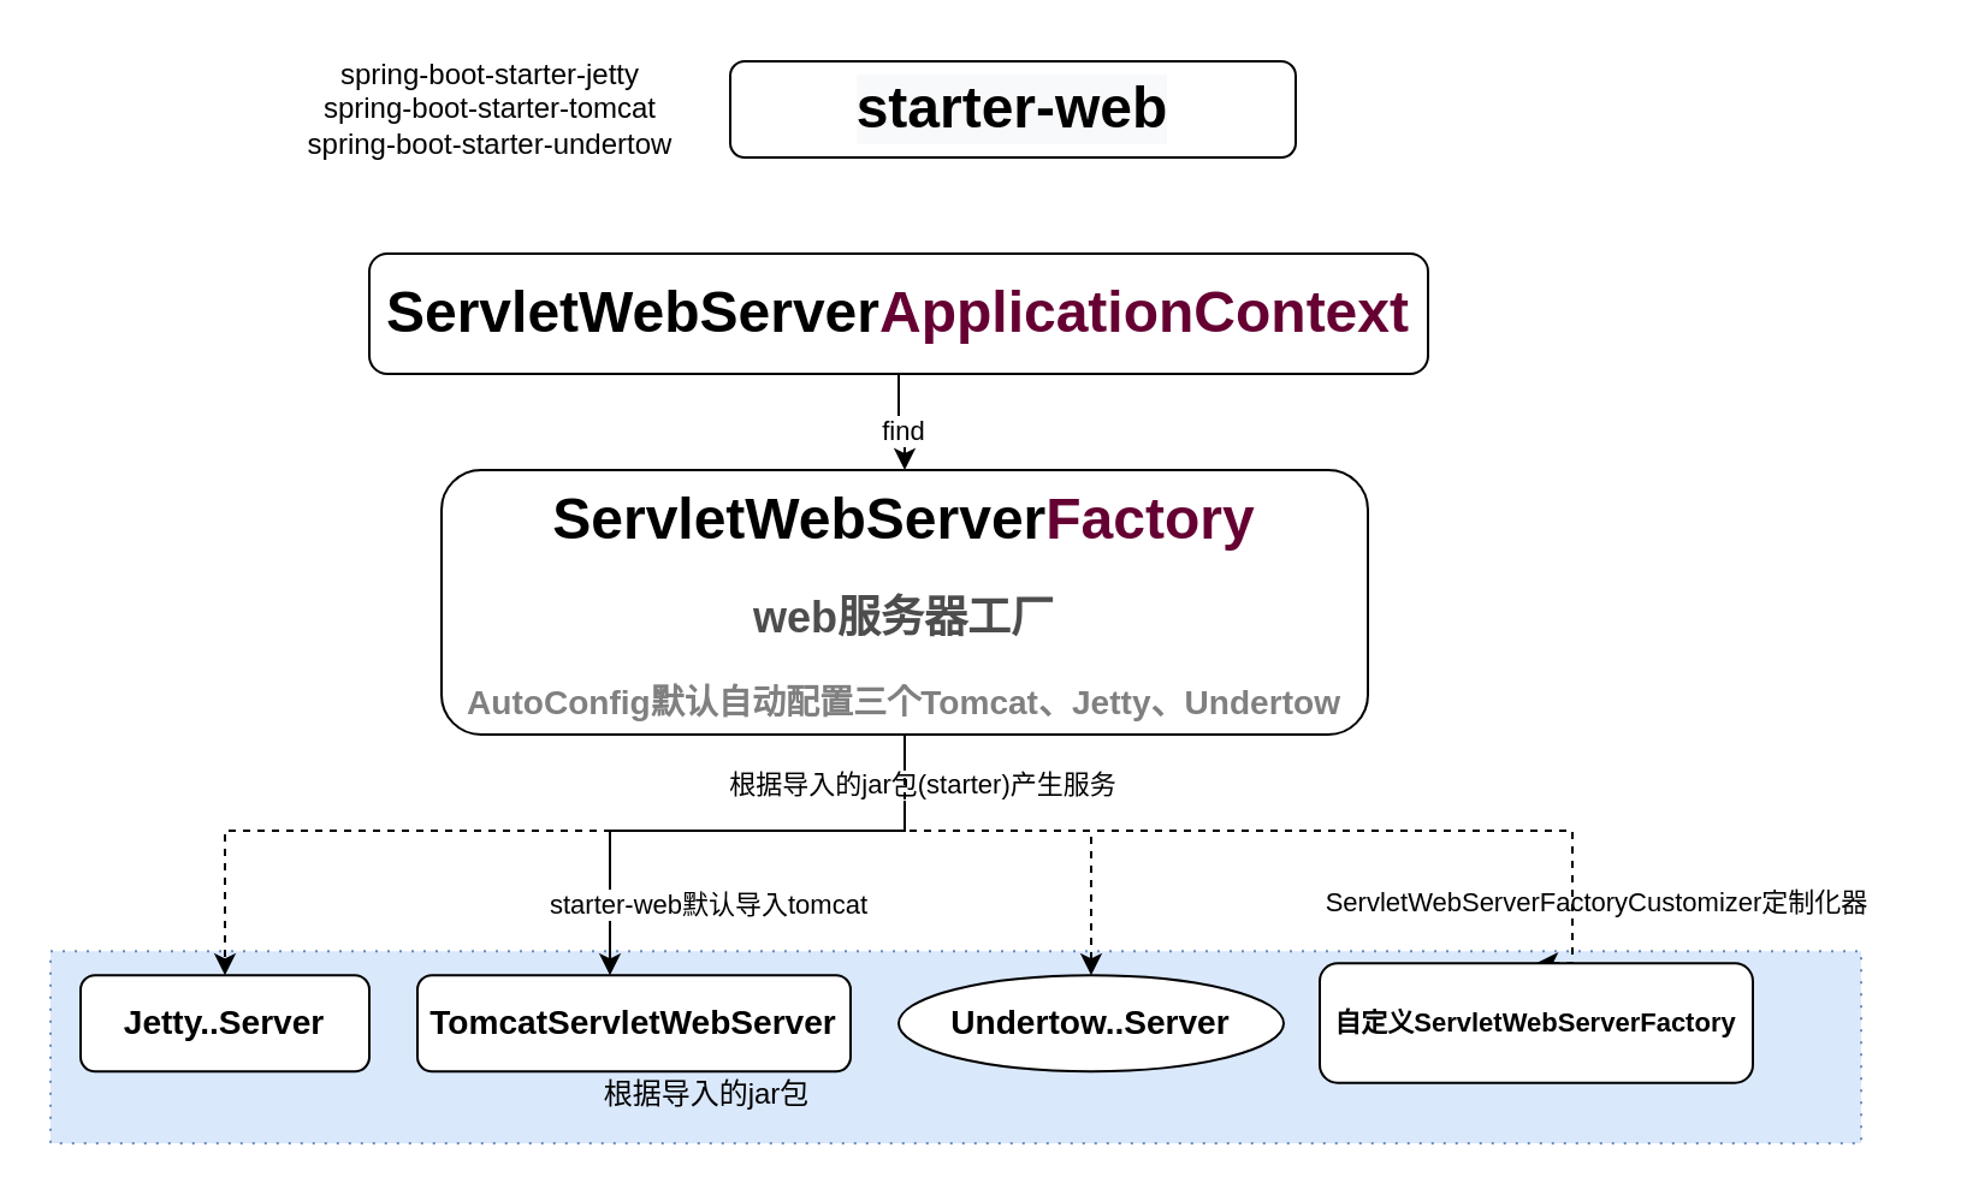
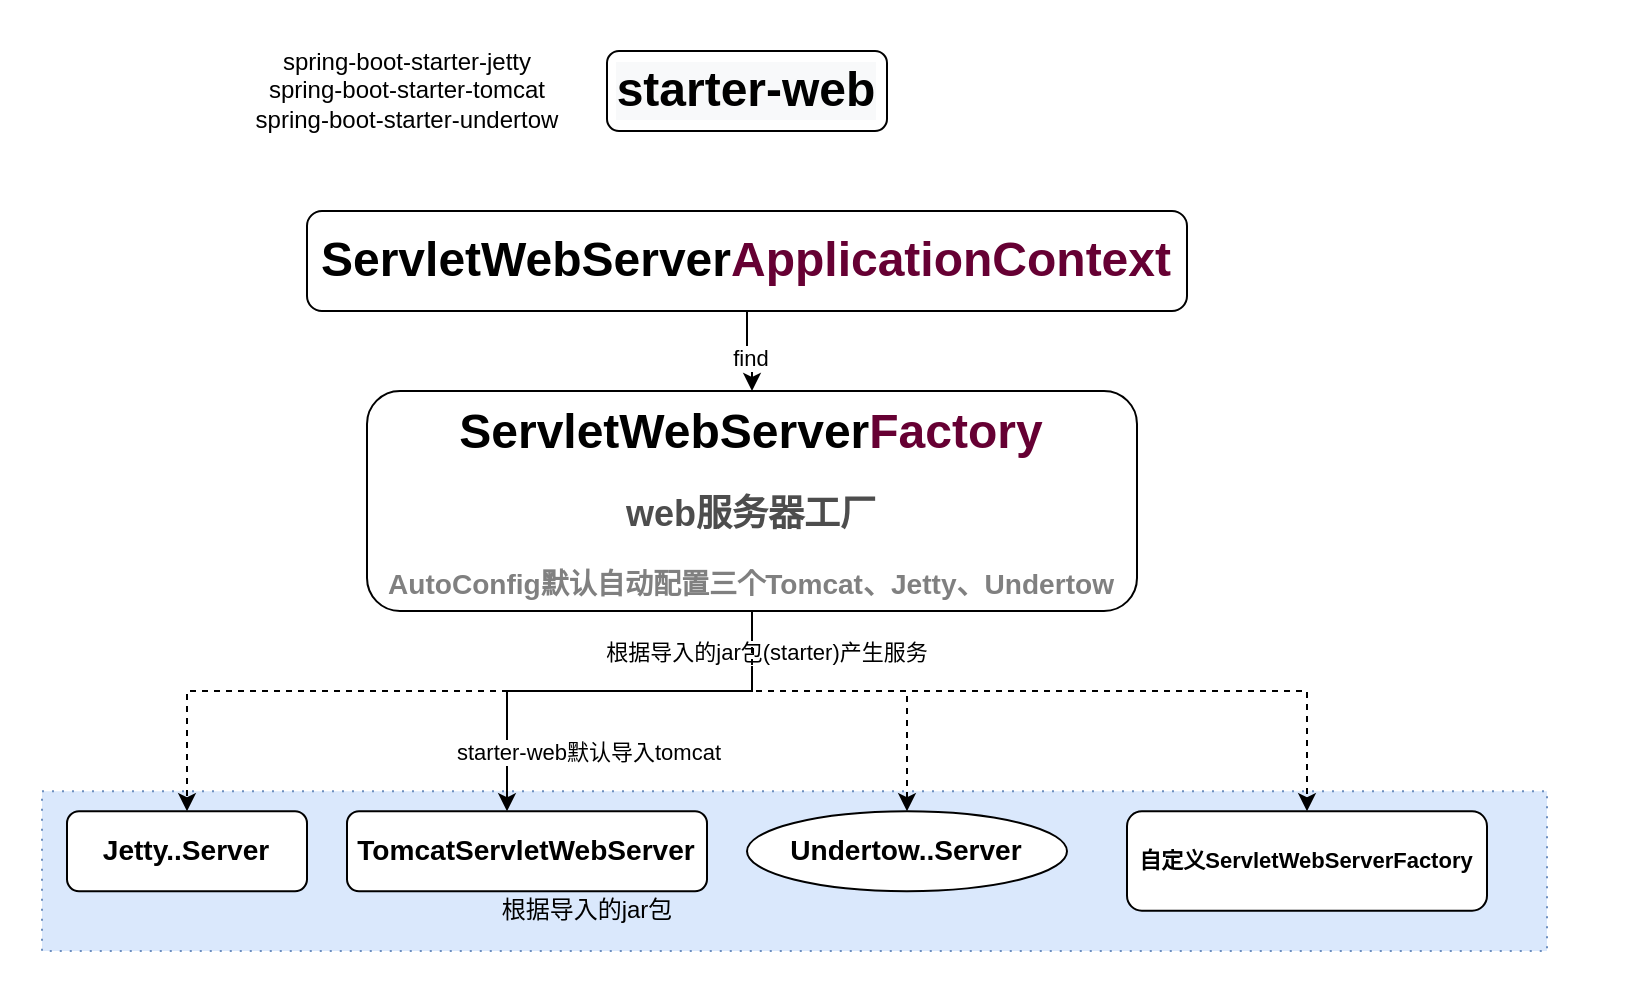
- <mxCell id="6" value="&lt;h1 style=&quot;color: rgb(0 , 0 , 0) ; font-family: &amp;#34;helvetica&amp;#34; ; font-style: normal ; letter-spacing: normal ; text-align: center ; text-indent: 0px ; text-transform: none ; word-spacing: 0px ; background-color: rgb(248 , 249 , 250)&quot;&gt;starter-web&lt;/h1&gt;" style="whiteSpace=wrap;html=1;rounded=1;" vertex="1" parent="1"><mxGeometry x="303" y="25" width="235" height="40" as="geometry" /></mxCell>
+ <mxCell id="6" value="&lt;h1 style=&quot;color: rgb(0 , 0 , 0) ; font-family: &amp;#34;helvetica&amp;#34; ; font-style: normal ; letter-spacing: normal ; text-align: center ; text-indent: 0px ; text-transform: none ; word-spacing: 0px ; background-color: rgb(248 , 249 , 250)&quot;&gt;starter-web&lt;/h1&gt;" style="whiteSpace=wrap;html=1;rounded=1;" vertex="1" parent="1"><mxGeometry x="303" y="25" width="140" height="40" as="geometry" /></mxCell>
- <mxCell id="20" value="ServletWebServerFactoryCustomizer定制化器" style="text;html=1;align=center;verticalAlign=middle;resizable=0;points=[];autosize=1;strokeColor=none;fontSize=11;" vertex="1" parent="1"><mxGeometry x="533" y="365" width="260" height="20" as="geometry" /></mxCell>
- <mxCell id="19" value="&lt;h2 style=&quot;font-size: 11px&quot;&gt;自定义ServletWebServerFactory&lt;/h2&gt;" style="rounded=1;whiteSpace=wrap;html=1;fontSize=11;verticalAlign=middle;" vertex="1" parent="1"><mxGeometry x="548" y="400.12" width="180" height="49.76" as="geometry" /></mxCell>
+ <mxCell id="19" value="&lt;h2 style=&quot;font-size: 11px&quot;&gt;自定义ServletWebServerFactory&lt;/h2&gt;" style="rounded=1;whiteSpace=wrap;html=1;fontSize=11;verticalAlign=middle;" vertex="1" parent="1"><mxGeometry x="563" y="405.12" width="180" height="49.76" as="geometry" /></mxCell>
